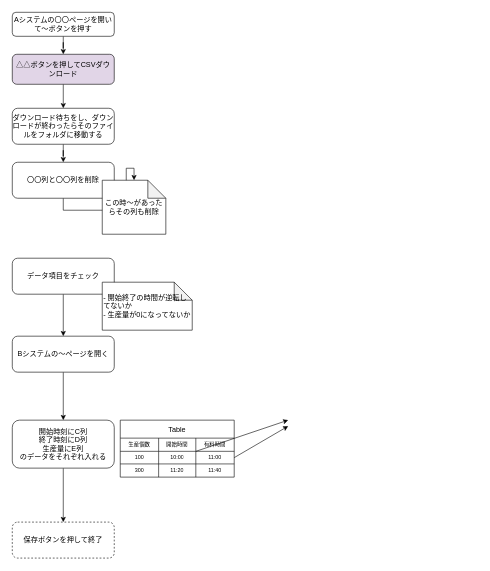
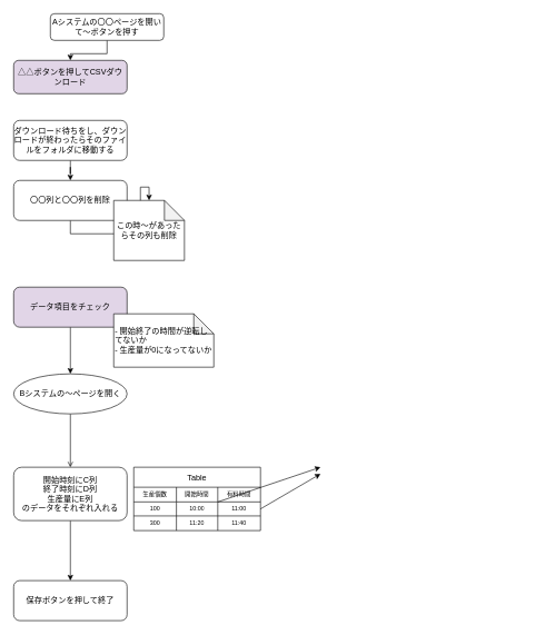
- <mxCell id="3" value="Aシステムの〇〇ページを開いて〜ボタンを押す" style="rounded=1;whiteSpace=wrap;html=1;fontSize=12;glass=0;strokeWidth=1;shadow=0;" parent="1" vertex="1"><mxGeometry x="20" y="20" width="170" height="40" as="geometry" /></mxCell>
+ <mxCell id="3" value="Aシステムの〇〇ページを開いて〜ボタンを押す" style="rounded=1;whiteSpace=wrap;html=1;fontSize=12;glass=0;strokeWidth=1;shadow=0;" parent="1" vertex="1"><mxGeometry x="75" y="20" width="170" height="40" as="geometry" /></mxCell>
- <mxCell id="4" value="" style="edgeStyle=orthogonalEdgeStyle;rounded=0;orthogonalLoop=1;jettySize=auto;html=1;" edge="1" parent="1" source="5" target="7"><mxGeometry relative="1" as="geometry" /></mxCell>
- <mxCell id="12" value="データ項目をチェック" style="rounded=1;whiteSpace=wrap;html=1;glass=0;strokeWidth=1;shadow=0;" vertex="1" parent="1"><mxGeometry x="20" y="430" width="170" height="60" as="geometry" /></mxCell>
+ <mxCell id="12" value="データ項目をチェック" style="rounded=1;whiteSpace=wrap;html=1;glass=0;strokeWidth=1;shadow=0;fillColor=#e1d5e7;" vertex="1" parent="1"><mxGeometry x="20" y="430" width="170" height="60" as="geometry" /></mxCell>
- <mxCell id="15" value="Bシステムの〜ページを開く" style="rounded=1;whiteSpace=wrap;html=1;glass=0;strokeWidth=1;shadow=0;" vertex="1" parent="1"><mxGeometry x="20" y="560" width="170" height="60" as="geometry" /></mxCell>
+ <mxCell id="15" value="Bシステムの〜ページを開く" style="ellipse;whiteSpace=wrap;html=1;glass=0;strokeWidth=1;shadow=0;" vertex="1" parent="1"><mxGeometry x="20" y="560" width="170" height="60" as="geometry" /></mxCell>
- <mxCell id="14" value="" style="edgeStyle=orthogonalEdgeStyle;rounded=0;orthogonalLoop=1;jettySize=auto;html=1;" edge="1" parent="1" source="15" target="17"><mxGeometry relative="1" as="geometry" /></mxCell>
+ <mxCell id="14" value="" style="edgeStyle=orthogonalEdgeStyle;rounded=0;orthogonalLoop=1;jettySize=auto;html=1;endArrow=open;" edge="1" parent="1" source="15" target="17"><mxGeometry relative="1" as="geometry" /></mxCell>
- <mxCell id="34" value="保存ボタンを押して終了" style="rounded=1;whiteSpace=wrap;html=1;glass=0;strokeWidth=1;shadow=0;dashed=1;" vertex="1" parent="1"><mxGeometry x="20" y="870" width="170" height="60" as="geometry" /></mxCell>
+ <mxCell id="34" value="保存ボタンを押して終了" style="rounded=1;whiteSpace=wrap;html=1;glass=0;strokeWidth=1;shadow=0;" vertex="1" parent="1"><mxGeometry x="20" y="870" width="170" height="60" as="geometry" /></mxCell>
